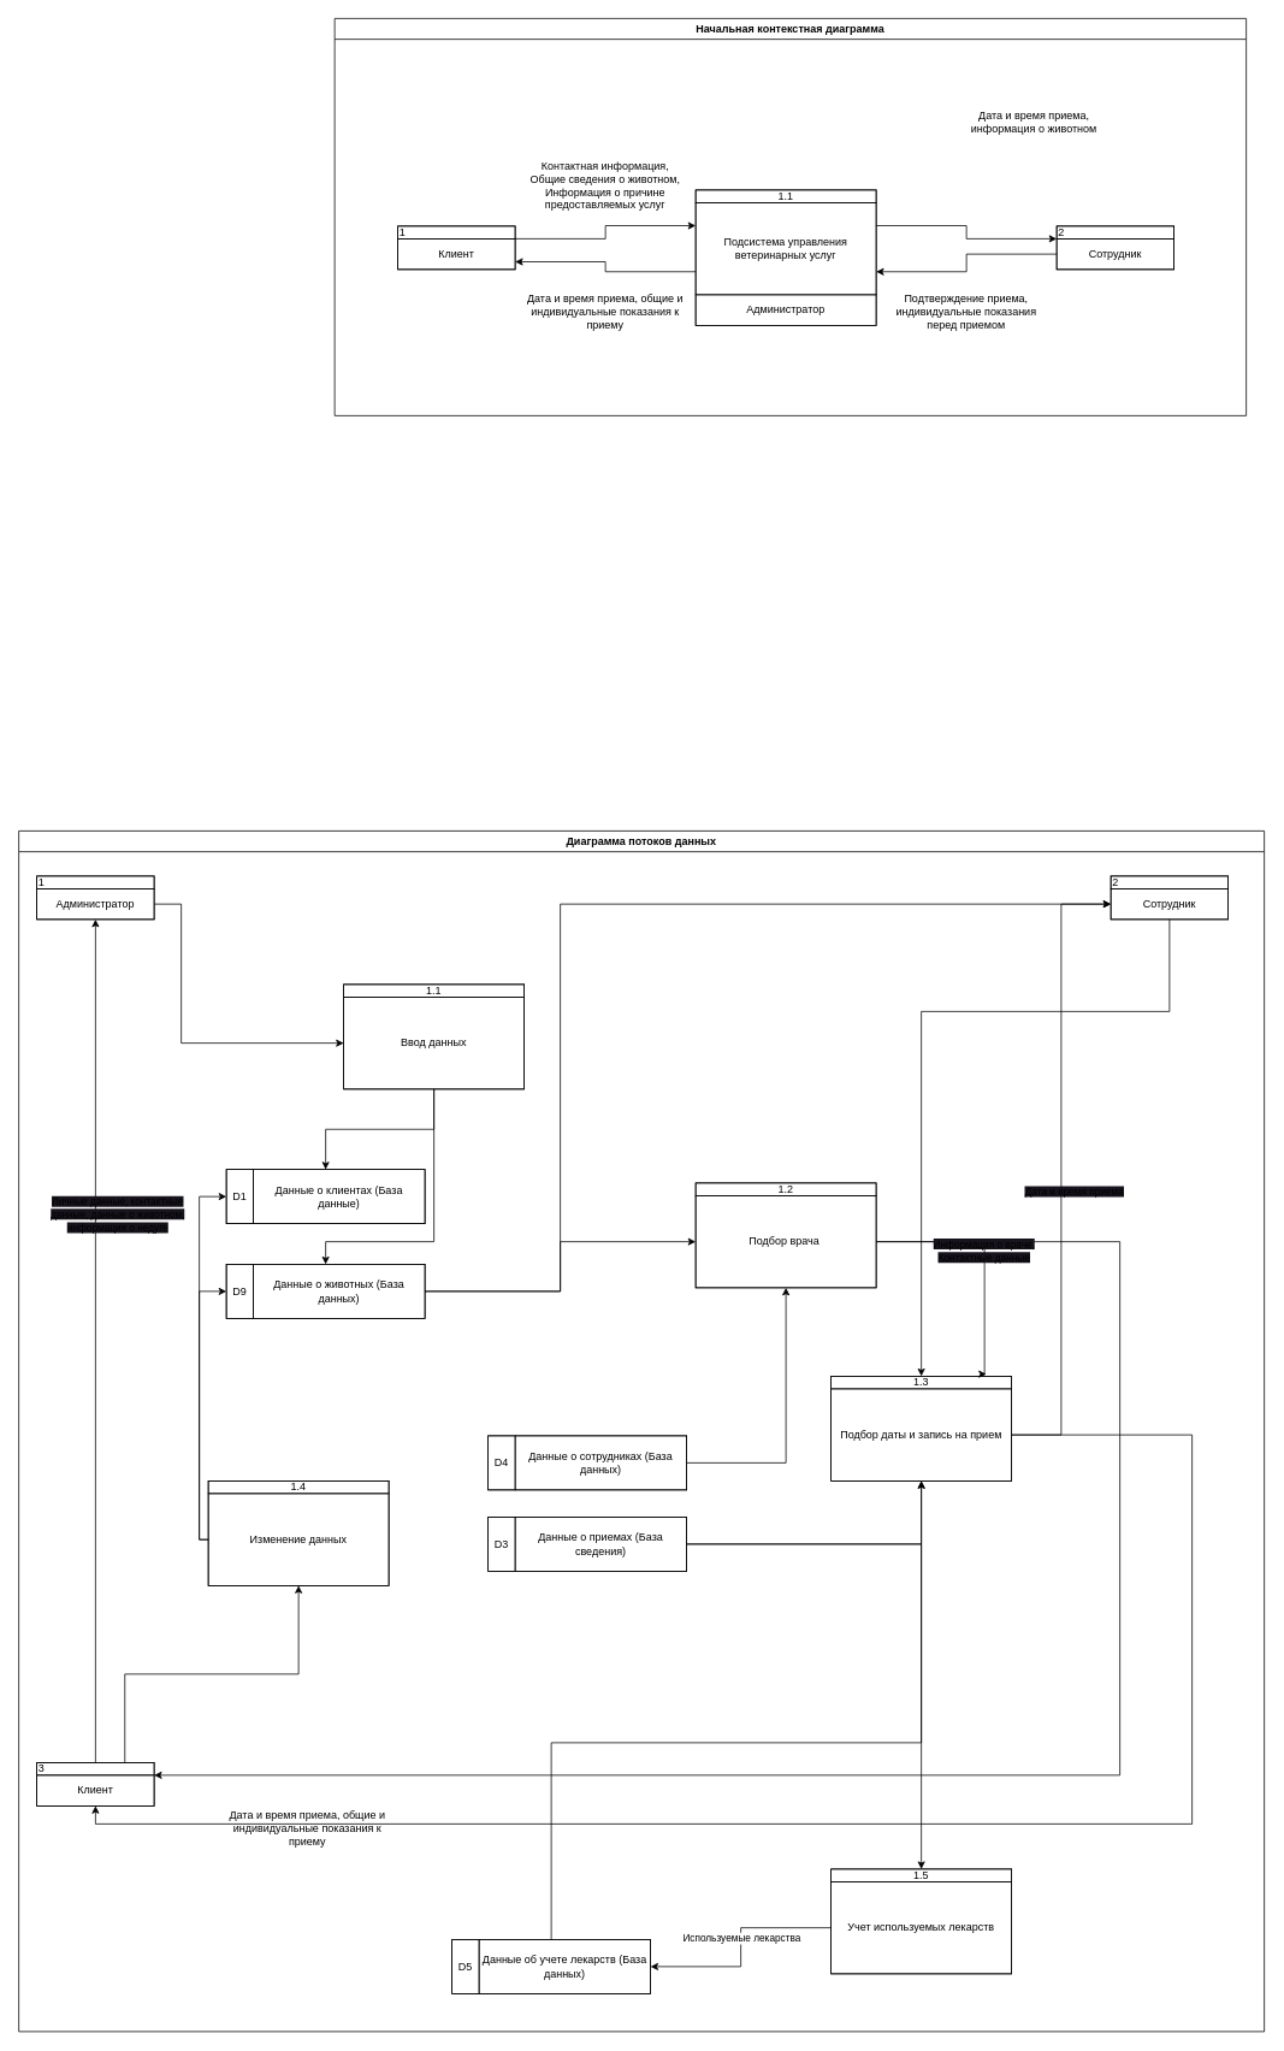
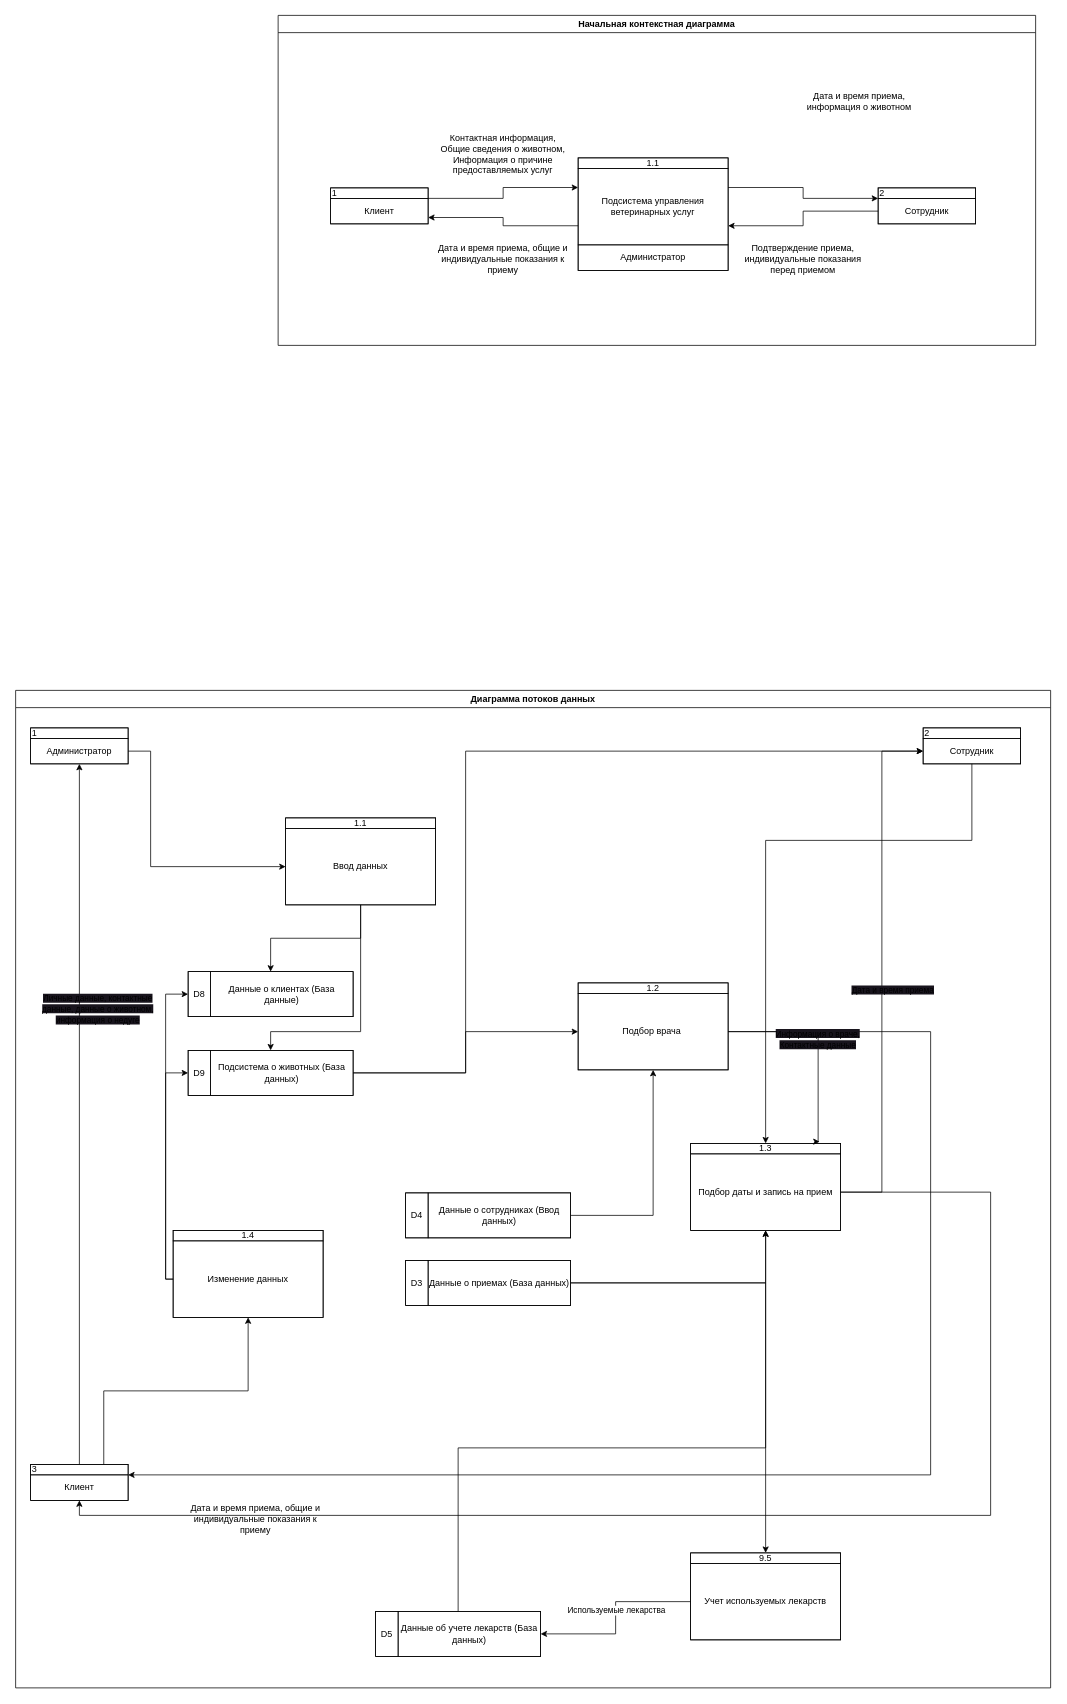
- <mxCell id="47" value="D1" style="connectable=0;recursiveResize=0;strokeColor=inherit;fillColor=none;align=center;whiteSpace=wrap;html=1;" vertex="1" parent="46"><mxGeometry width="30" height="60" as="geometry"><mxRectangle width="30" height="60" as="alternateBounds" /></mxGeometry></mxCell>
+ <mxCell id="47" value="D8" style="connectable=0;recursiveResize=0;strokeColor=inherit;fillColor=none;align=center;whiteSpace=wrap;html=1;" vertex="1" parent="46"><mxGeometry width="30" height="60" as="geometry"><mxRectangle width="30" height="60" as="alternateBounds" /></mxGeometry></mxCell>
- <mxCell id="60" value="Данные о животных (База данных)" style="connectable=0;recursiveResize=0;strokeColor=inherit;fillColor=none;align=center;whiteSpace=wrap;html=1;" vertex="1" parent="58"><mxGeometry x="30" width="190" height="60" as="geometry"><mxRectangle width="190" height="60" as="alternateBounds" /></mxGeometry></mxCell>
+ <mxCell id="60" value="Подсистема о животных (База данных)" style="connectable=0;recursiveResize=0;strokeColor=inherit;fillColor=none;align=center;whiteSpace=wrap;html=1;" vertex="1" parent="58"><mxGeometry x="30" width="190" height="60" as="geometry"><mxRectangle width="190" height="60" as="alternateBounds" /></mxGeometry></mxCell>
- <mxCell id="76" value="Данные о сотрудниках (База данных)" style="connectable=0;recursiveResize=0;strokeColor=inherit;fillColor=none;align=center;whiteSpace=wrap;html=1;" vertex="1" parent="74"><mxGeometry x="30" width="190" height="60" as="geometry"><mxRectangle width="190" height="60" as="alternateBounds" /></mxGeometry></mxCell>
+ <mxCell id="76" value="Данные о сотрудниках (Ввод данных)" style="connectable=0;recursiveResize=0;strokeColor=inherit;fillColor=none;align=center;whiteSpace=wrap;html=1;" vertex="1" parent="74"><mxGeometry x="30" width="190" height="60" as="geometry"><mxRectangle width="190" height="60" as="alternateBounds" /></mxGeometry></mxCell>
- <mxCell id="72" value="Данные о приемах (База сведения)" style="connectable=0;recursiveResize=0;strokeColor=inherit;fillColor=none;align=center;whiteSpace=wrap;html=1;" vertex="1" parent="70"><mxGeometry x="30" width="190" height="60" as="geometry"><mxRectangle width="190" height="60" as="alternateBounds" /></mxGeometry></mxCell>
+ <mxCell id="72" value="Данные о приемах (База данных)" style="connectable=0;recursiveResize=0;strokeColor=inherit;fillColor=none;align=center;whiteSpace=wrap;html=1;" vertex="1" parent="70"><mxGeometry x="30" width="190" height="60" as="geometry"><mxRectangle width="190" height="60" as="alternateBounds" /></mxGeometry></mxCell>
- <mxCell id="106" value="1.5" style="connectable=0;recursiveResize=0;strokeColor=inherit;fillColor=none;align=center;whiteSpace=wrap;html=1;" vertex="1" parent="105"><mxGeometry width="200" height="14" as="geometry"><mxRectangle width="200" height="14" as="alternateBounds" /></mxGeometry></mxCell>
+ <mxCell id="106" value="9.5" style="connectable=0;recursiveResize=0;strokeColor=inherit;fillColor=none;align=center;whiteSpace=wrap;html=1;" vertex="1" parent="105"><mxGeometry width="200" height="14" as="geometry"><mxRectangle width="200" height="14" as="alternateBounds" /></mxGeometry></mxCell>
